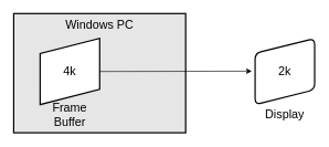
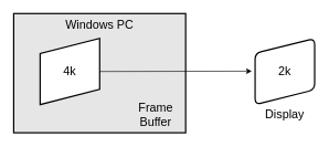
- <mxCell id="7" value="Frame Buffer" style="text;html=1;strokeColor=none;fillColor=none;align=center;verticalAlign=middle;whiteSpace=wrap;rounded=0;strokeWidth=2;fontSize=18;" parent="1" vertex="1"><mxGeometry x="75" y="157.5" width="60" height="30" as="geometry" /></mxCell>
+ <mxCell id="7" value="Frame Buffer" style="text;html=1;strokeColor=none;fillColor=none;align=center;verticalAlign=middle;whiteSpace=wrap;rounded=0;strokeWidth=2;fontSize=18;" parent="1" vertex="1"><mxGeometry x="205" y="157.5" width="60" height="30" as="geometry" /></mxCell>
